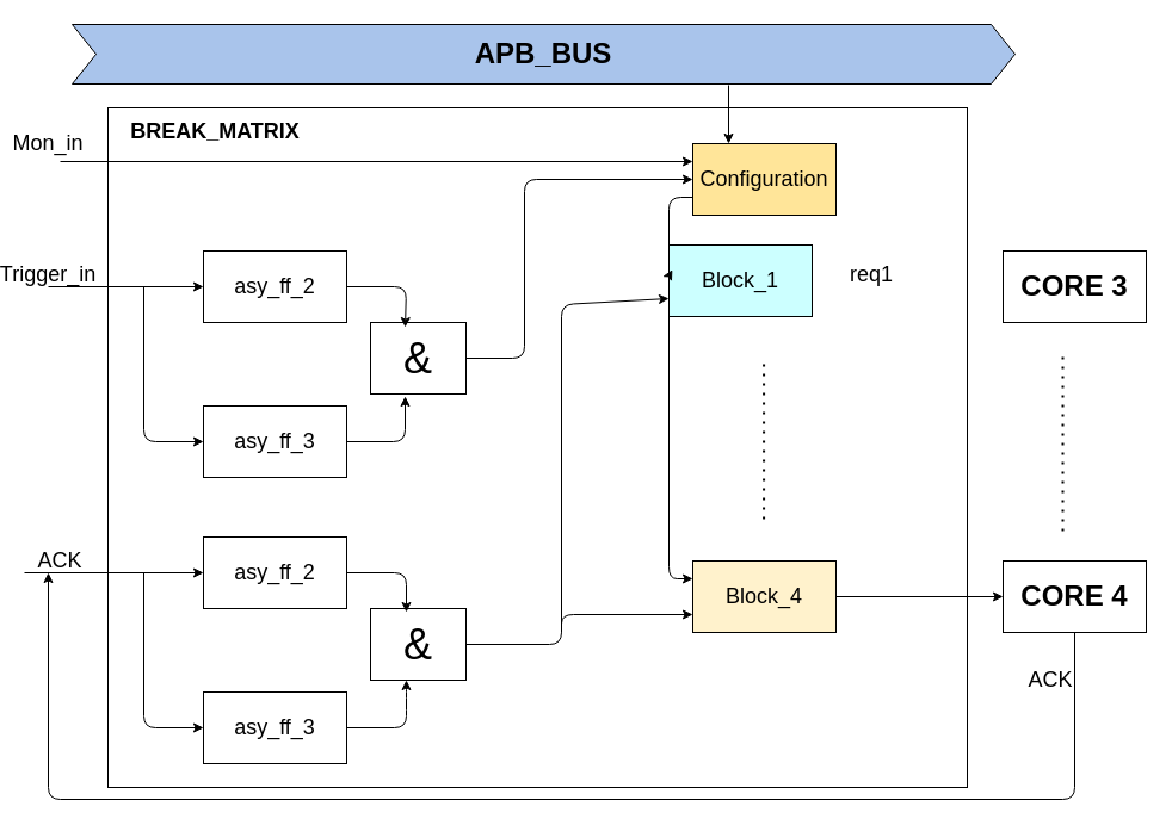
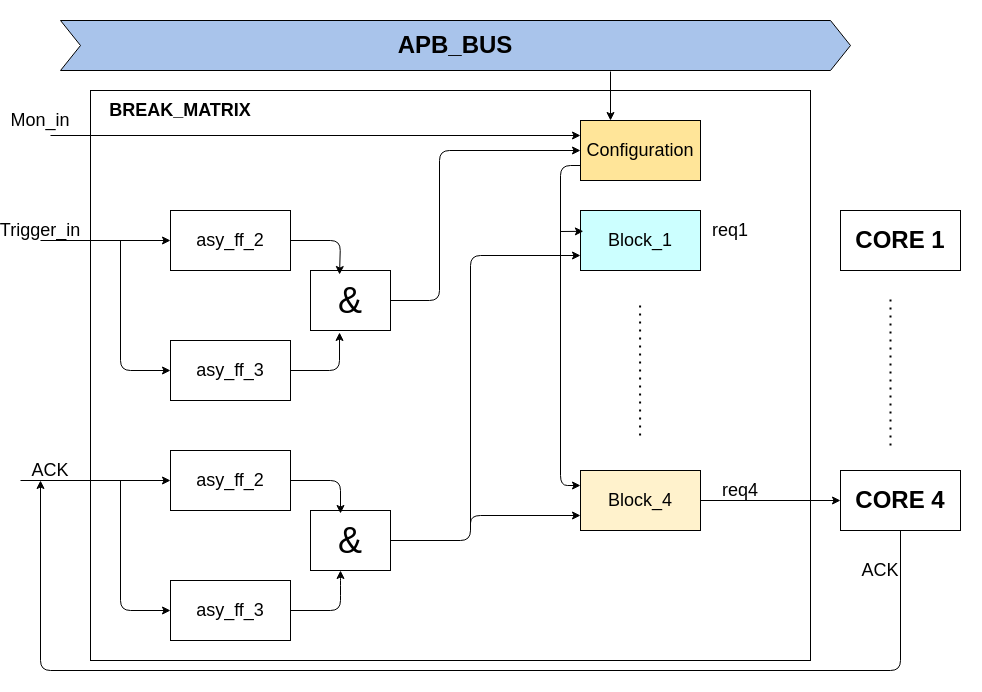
- <mxCell id="13" value="&lt;font style=&quot;font-size: 18px&quot;&gt;Block_1&lt;/font&gt;" style="rounded=0;whiteSpace=wrap;html=1;fillColor=#CCFFFF;" parent="1" vertex="1"><mxGeometry x="560" y="205" width="120" height="60" as="geometry" /></mxCell>
+ <mxCell id="13" value="&lt;font style=&quot;font-size: 18px&quot;&gt;Block_1&lt;/font&gt;" style="rounded=0;whiteSpace=wrap;html=1;fillColor=#CCFFFF;" parent="1" vertex="1"><mxGeometry x="580" y="210" width="120" height="60" as="geometry" /></mxCell>
- <mxCell id="25" value="&lt;b&gt;&lt;font style=&quot;font-size: 24px&quot;&gt;CORE 3&lt;/font&gt;&lt;/b&gt;" style="rounded=0;whiteSpace=wrap;html=1;" parent="1" vertex="1"><mxGeometry x="840" y="210" width="120" height="60" as="geometry" /></mxCell>
+ <mxCell id="25" value="&lt;b&gt;&lt;font style=&quot;font-size: 24px&quot;&gt;CORE 1&lt;/font&gt;&lt;/b&gt;" style="rounded=0;whiteSpace=wrap;html=1;" parent="1" vertex="1"><mxGeometry x="840" y="210" width="120" height="60" as="geometry" /></mxCell>
+ <mxCell id="22" value="&lt;font style=&quot;font-size: 18px&quot;&gt;req4&lt;/font&gt;" style="text;html=1;strokeColor=none;fillColor=none;align=center;verticalAlign=middle;whiteSpace=wrap;rounded=0;" parent="1" vertex="1"><mxGeometry x="720" y="480" width="40" height="20" as="geometry" /></mxCell>
